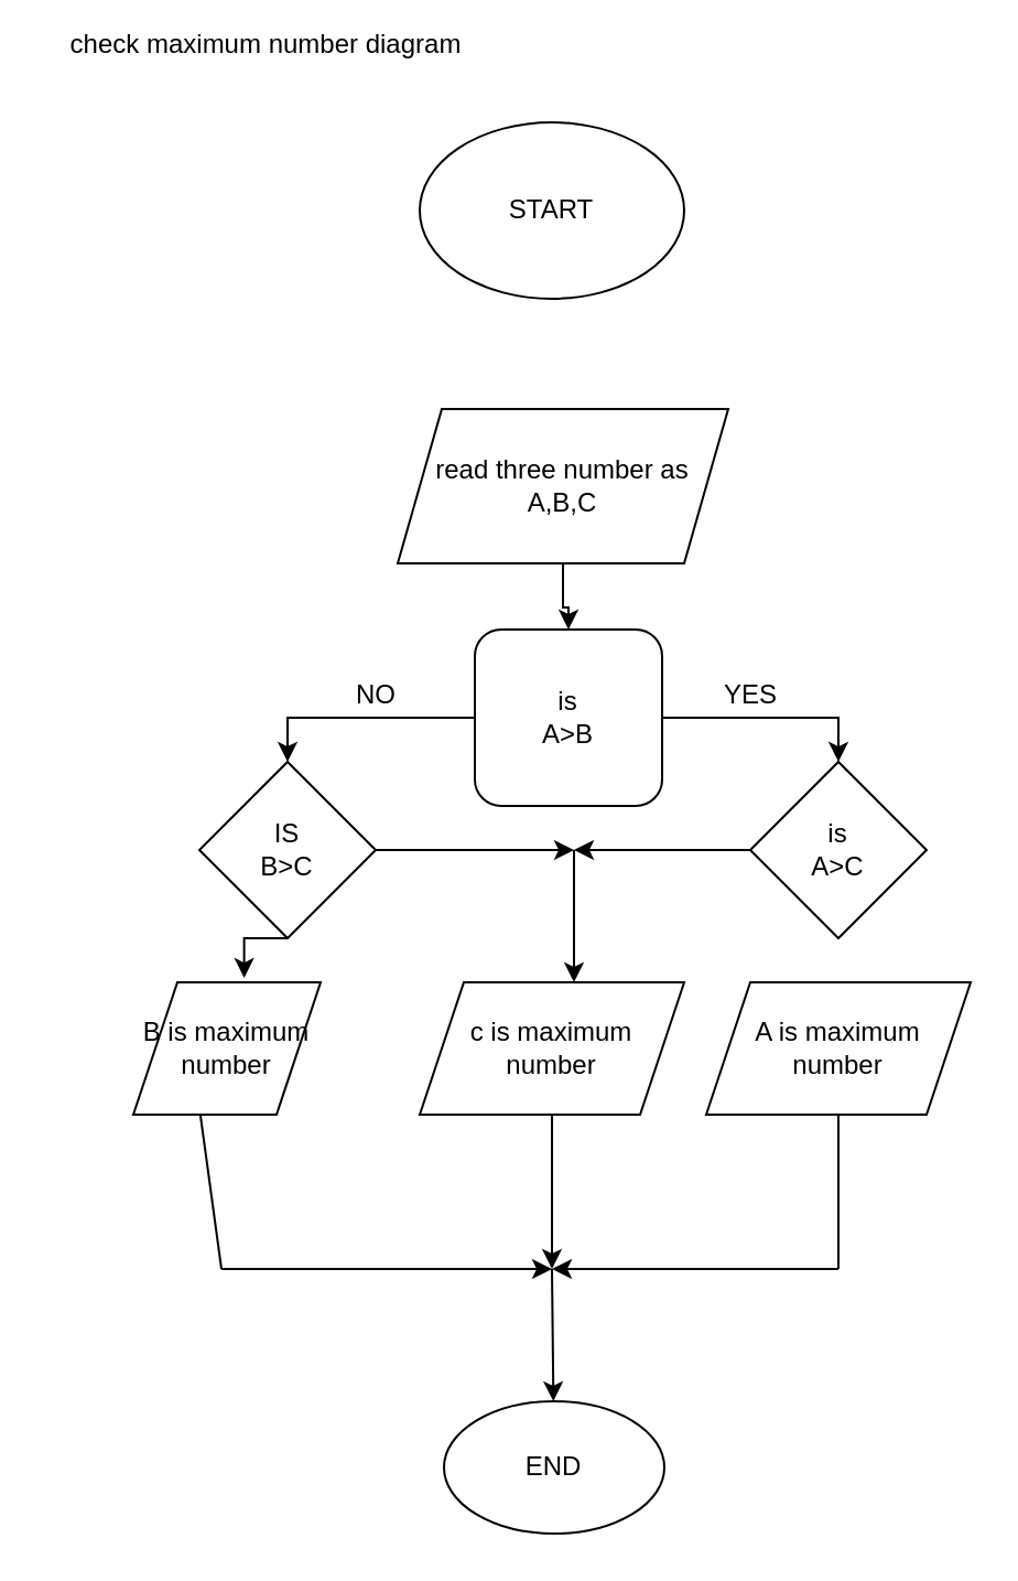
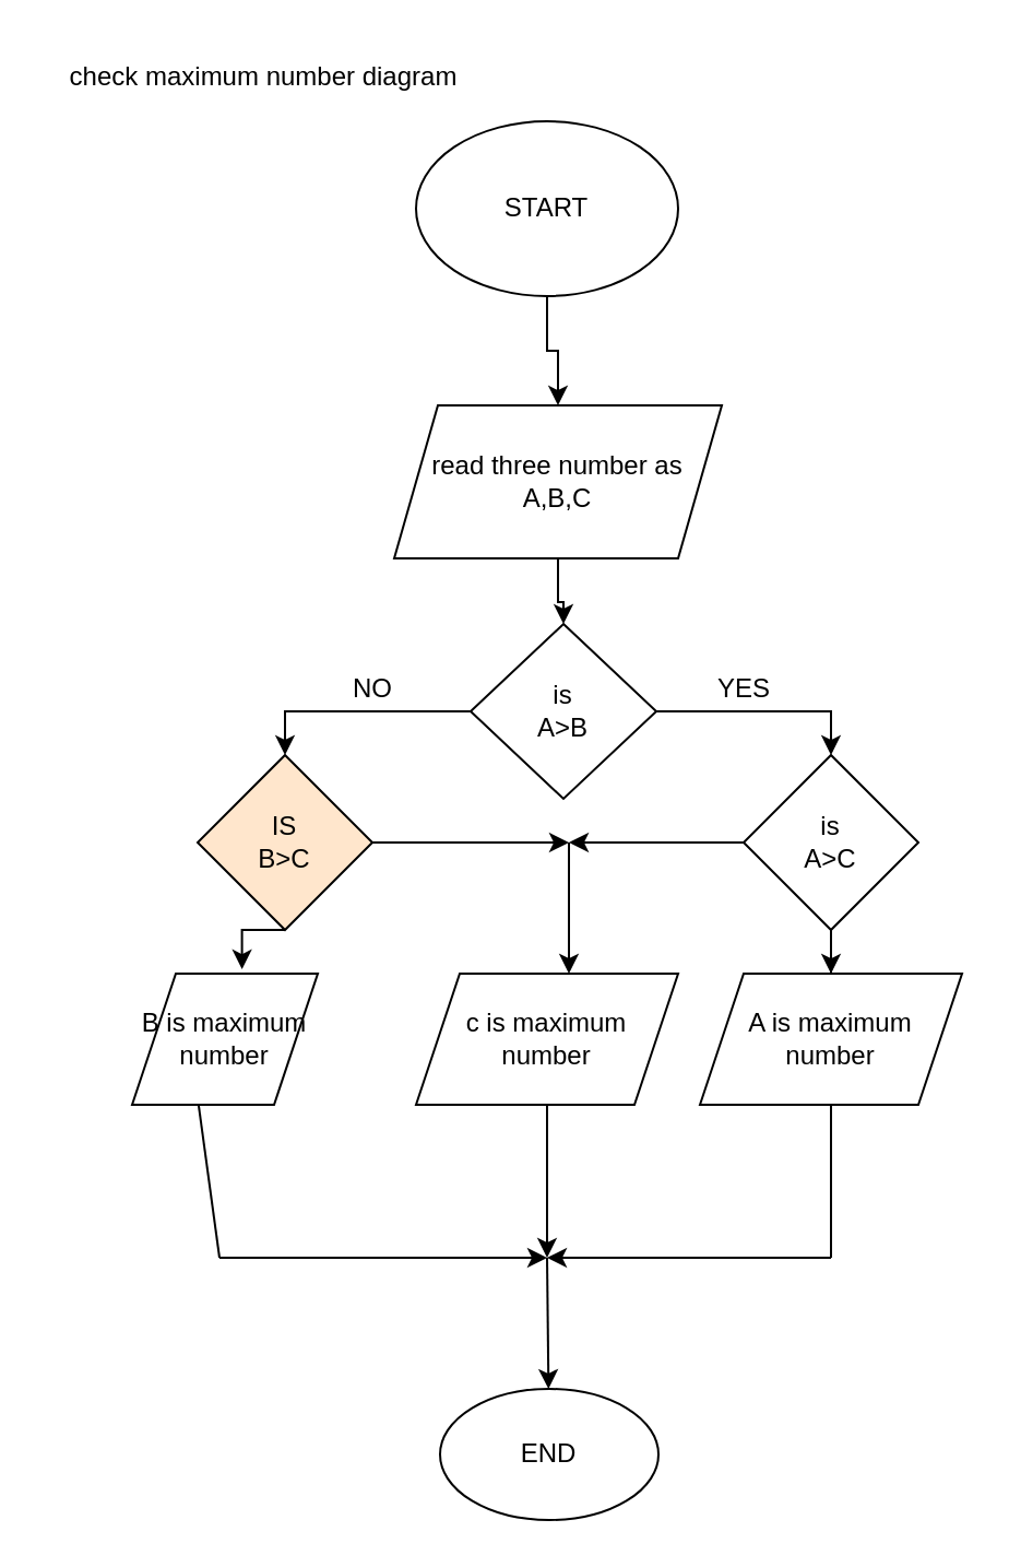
- <mxCell id="28" value="check maximum number diagram" style="text;html=1;align=center;verticalAlign=middle;resizable=0;points=[];autosize=1;strokeColor=none;fillColor=none;" vertex="1" parent="1"><mxGeometry x="20" y="5" width="200" height="30" as="geometry" /></mxCell>
+ <mxCell id="28" value="check maximum number diagram" style="text;html=1;align=center;verticalAlign=middle;resizable=0;points=[];autosize=1;strokeColor=none;fillColor=none;" vertex="1" parent="1"><mxGeometry x="20" y="20" width="200" height="30" as="geometry" /></mxCell>
+ <mxCell id="2" style="edgeStyle=orthogonalEdgeStyle;rounded=0;orthogonalLoop=1;jettySize=auto;html=1;entryX=0.5;entryY=0;entryDx=0;entryDy=0;" edge="1" parent="1" source="3" target="5"><mxGeometry relative="1" as="geometry" /></mxCell>
- <mxCell id="8" value="is&lt;br&gt;A&amp;gt;B" style="whiteSpace=wrap;html=1;rounded=1;" vertex="1" parent="1"><mxGeometry x="215" y="285" width="85" height="80" as="geometry" /></mxCell>
+ <mxCell id="8" value="is&lt;br&gt;A&amp;gt;B" style="rhombus;whiteSpace=wrap;html=1;" vertex="1" parent="1"><mxGeometry x="215" y="285" width="85" height="80" as="geometry" /></mxCell>
- <mxCell id="14" value="IS&lt;br&gt;B&amp;gt;C" style="rhombus;whiteSpace=wrap;html=1;" vertex="1" parent="1"><mxGeometry x="90" y="345" width="80" height="80" as="geometry" /></mxCell>
+ <mxCell id="14" value="IS&lt;br&gt;B&amp;gt;C" style="rhombus;whiteSpace=wrap;html=1;fillColor=#ffe6cc;" vertex="1" parent="1"><mxGeometry x="90" y="345" width="80" height="80" as="geometry" /></mxCell>
+ <mxCell id="9" style="edgeStyle=orthogonalEdgeStyle;rounded=0;orthogonalLoop=1;jettySize=auto;html=1;entryX=0.5;entryY=0;entryDx=0;entryDy=0;" edge="1" parent="1" source="11" target="17"><mxGeometry relative="1" as="geometry" /></mxCell>
